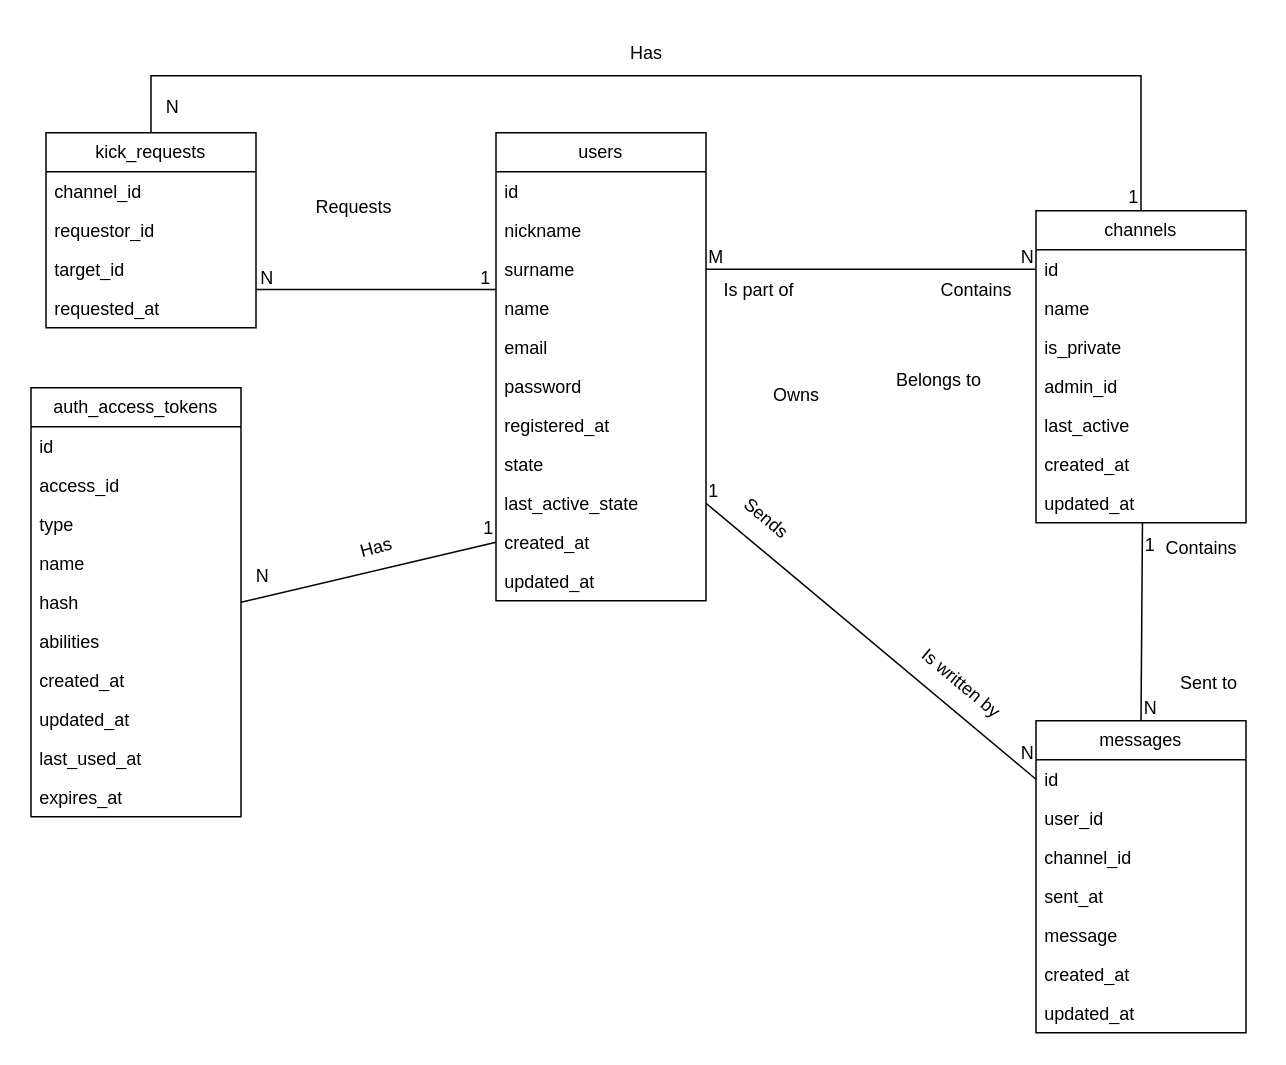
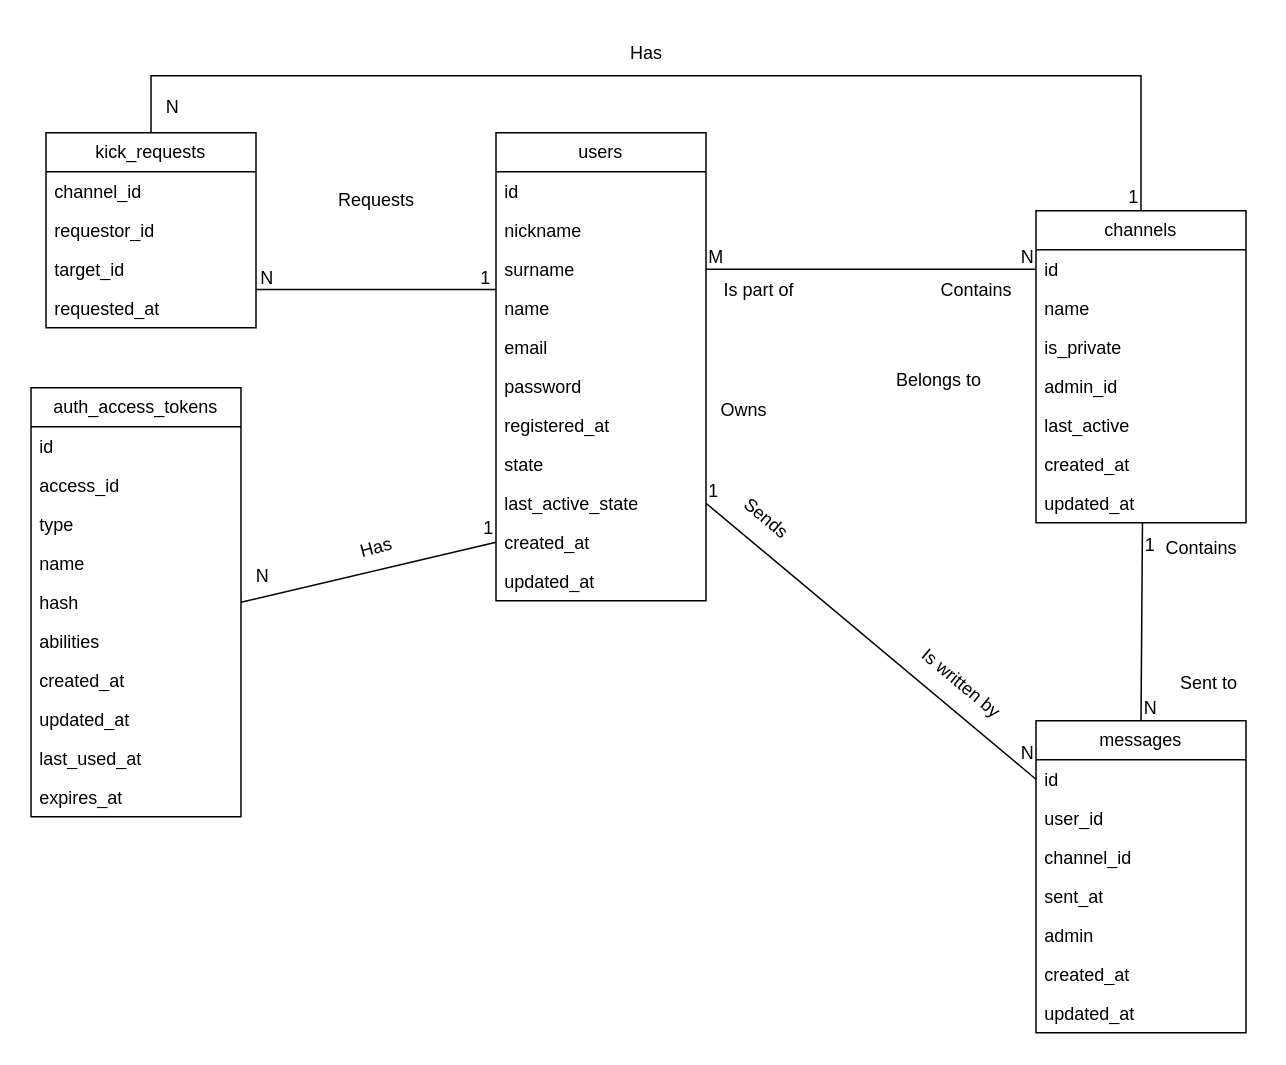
- <mxCell id="67" value="Requests" style="text;html=1;align=center;verticalAlign=middle;resizable=0;points=[];autosize=1;strokeColor=none;fillColor=none;" vertex="1" parent="1"><mxGeometry x="200" y="123" width="70" height="30" as="geometry" /></mxCell>
+ <mxCell id="67" value="Requests" style="text;html=1;align=center;verticalAlign=middle;resizable=0;points=[];autosize=1;strokeColor=none;fillColor=none;" vertex="1" parent="1"><mxGeometry x="215" y="118" width="70" height="30" as="geometry" /></mxCell>
- <mxCell id="38" value="Owns" style="text;html=1;align=center;verticalAlign=middle;resizable=0;points=[];autosize=1;strokeColor=none;fillColor=none;" parent="1" vertex="1"><mxGeometry x="505" y="248" width="50" height="30" as="geometry" /></mxCell>
+ <mxCell id="38" value="Owns" style="text;html=1;align=center;verticalAlign=middle;resizable=0;points=[];autosize=1;strokeColor=none;fillColor=none;" parent="1" vertex="1"><mxGeometry x="470" y="258" width="50" height="30" as="geometry" /></mxCell>
- <mxCell id="27" value="message" style="text;strokeColor=none;fillColor=none;align=left;verticalAlign=top;spacingLeft=4;spacingRight=4;overflow=hidden;rotatable=0;points=[[0,0.5],[1,0.5]];portConstraint=eastwest;whiteSpace=wrap;html=1;" parent="22" vertex="1"><mxGeometry y="130" width="140" height="26" as="geometry" /></mxCell>
+ <mxCell id="27" value="admin" style="text;strokeColor=none;fillColor=none;align=left;verticalAlign=top;spacingLeft=4;spacingRight=4;overflow=hidden;rotatable=0;points=[[0,0.5],[1,0.5]];portConstraint=eastwest;whiteSpace=wrap;html=1;" parent="22" vertex="1"><mxGeometry y="130" width="140" height="26" as="geometry" /></mxCell>
